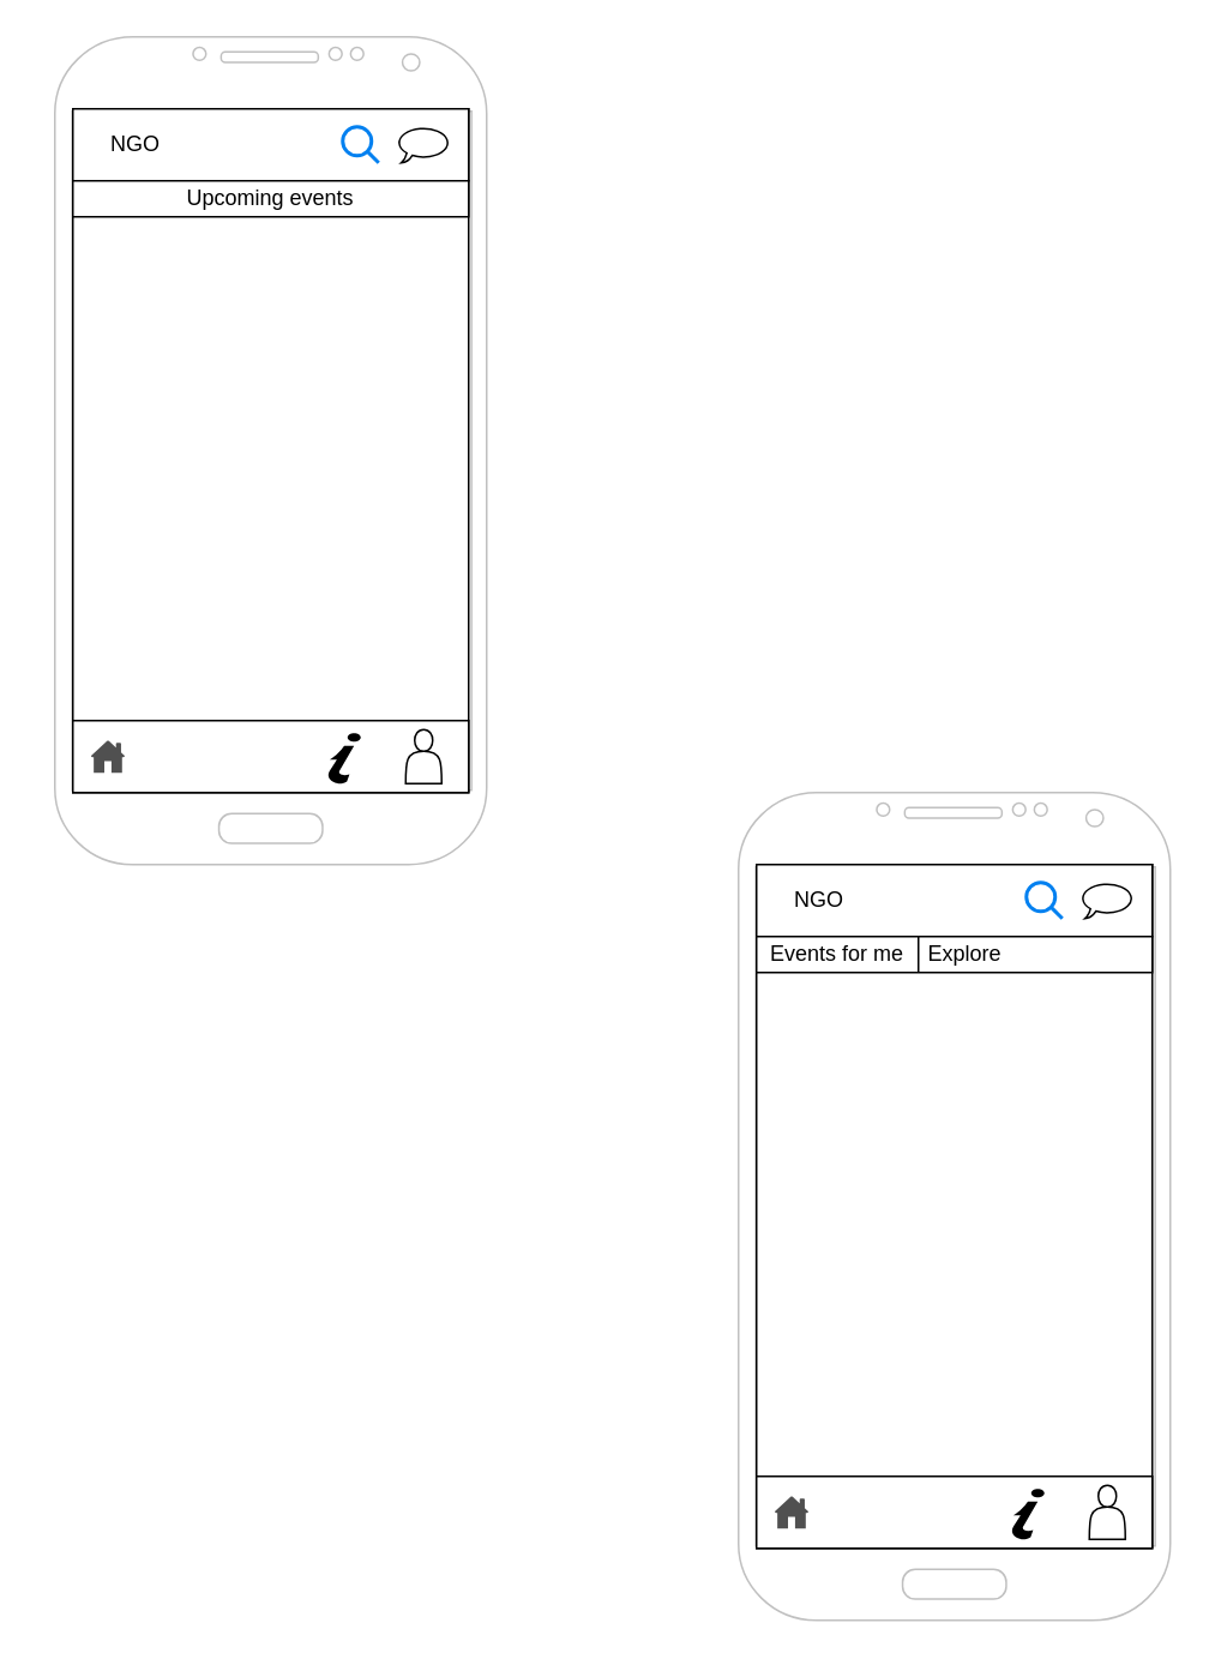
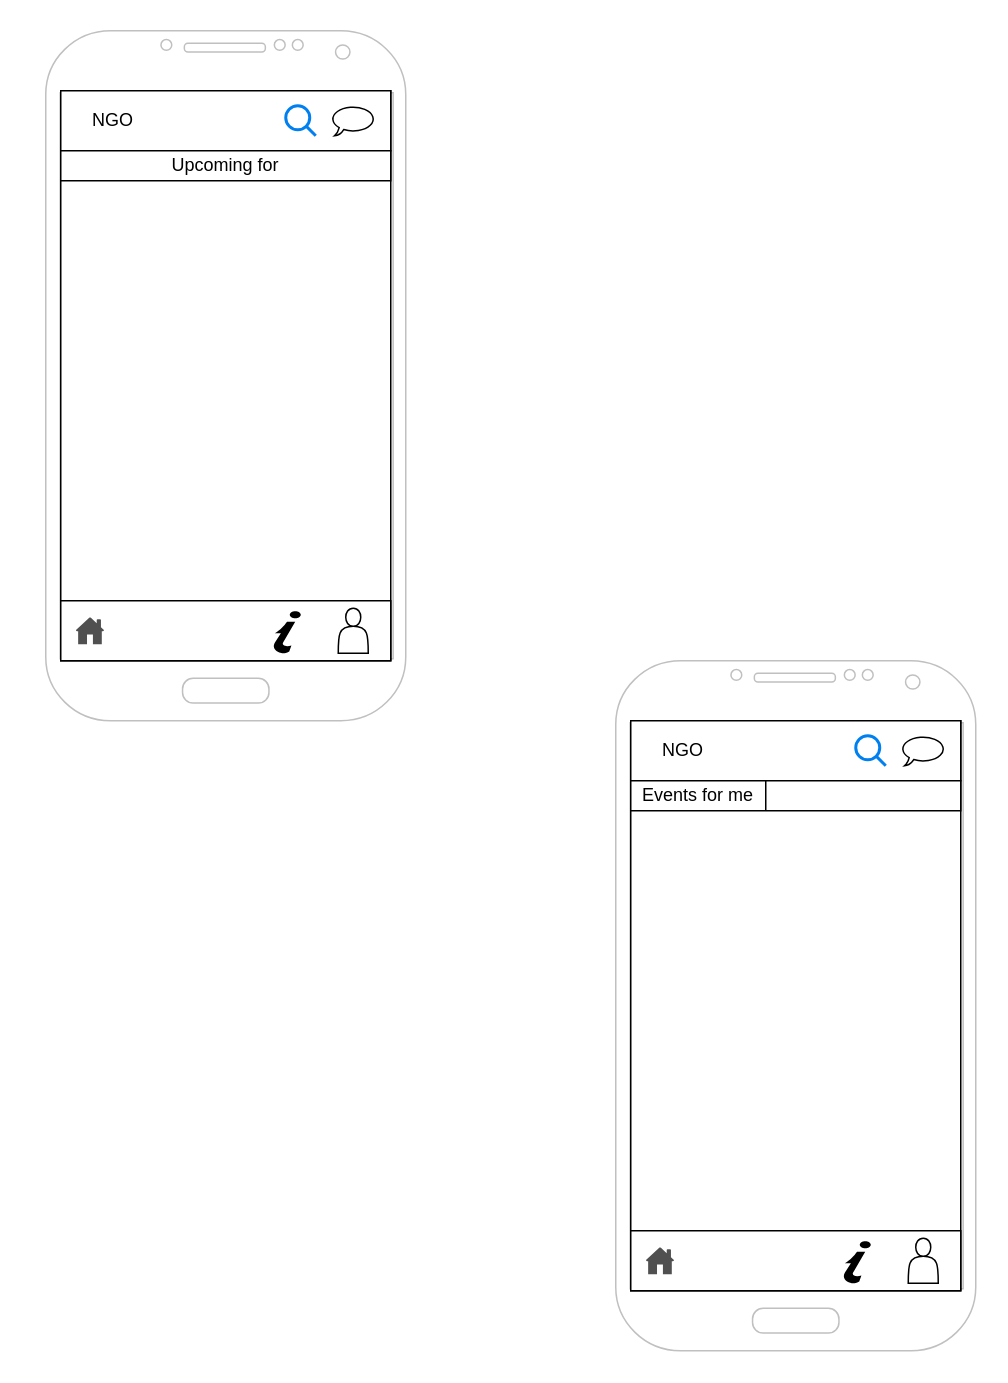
- <mxCell id="14" value="Upcoming events" style="text;html=1;strokeColor=none;fillColor=none;align=center;verticalAlign=middle;whiteSpace=wrap;rounded=0;" vertex="1" parent="1"><mxGeometry x="100" y="100" width="100" height="20" as="geometry" /></mxCell>
+ <mxCell id="14" value="Upcoming for" style="text;html=1;strokeColor=none;fillColor=none;align=center;verticalAlign=middle;whiteSpace=wrap;rounded=0;" vertex="1" parent="1"><mxGeometry x="100" y="100" width="100" height="20" as="geometry" /></mxCell>
- <mxCell id="30" value="Explore" style="text;html=1;strokeColor=none;fillColor=none;align=center;verticalAlign=middle;whiteSpace=wrap;rounded=0;" vertex="1" parent="1"><mxGeometry x="516" y="520" width="40" height="20" as="geometry" /></mxCell>
